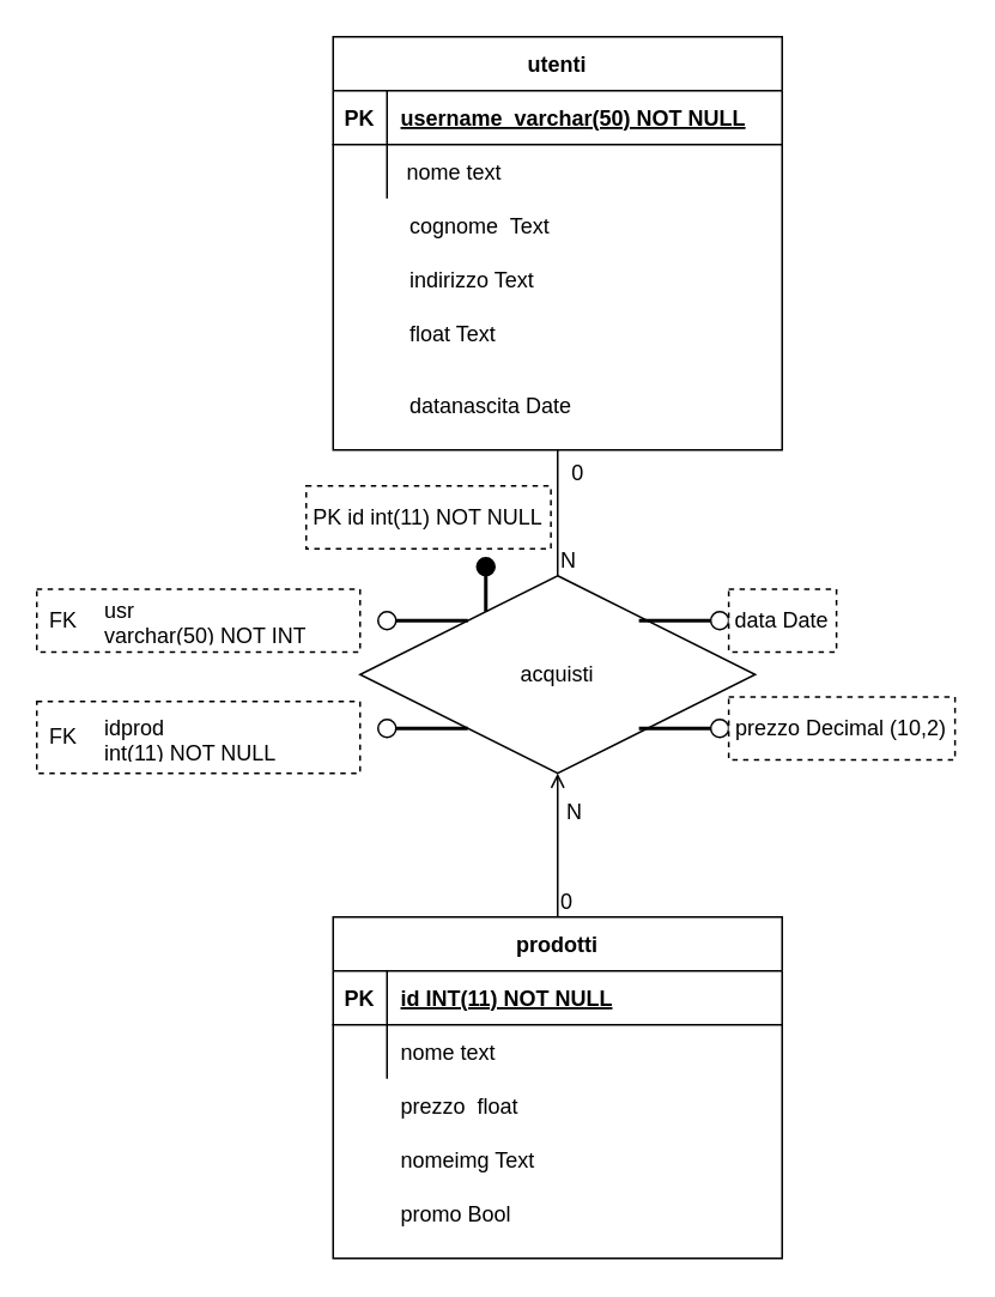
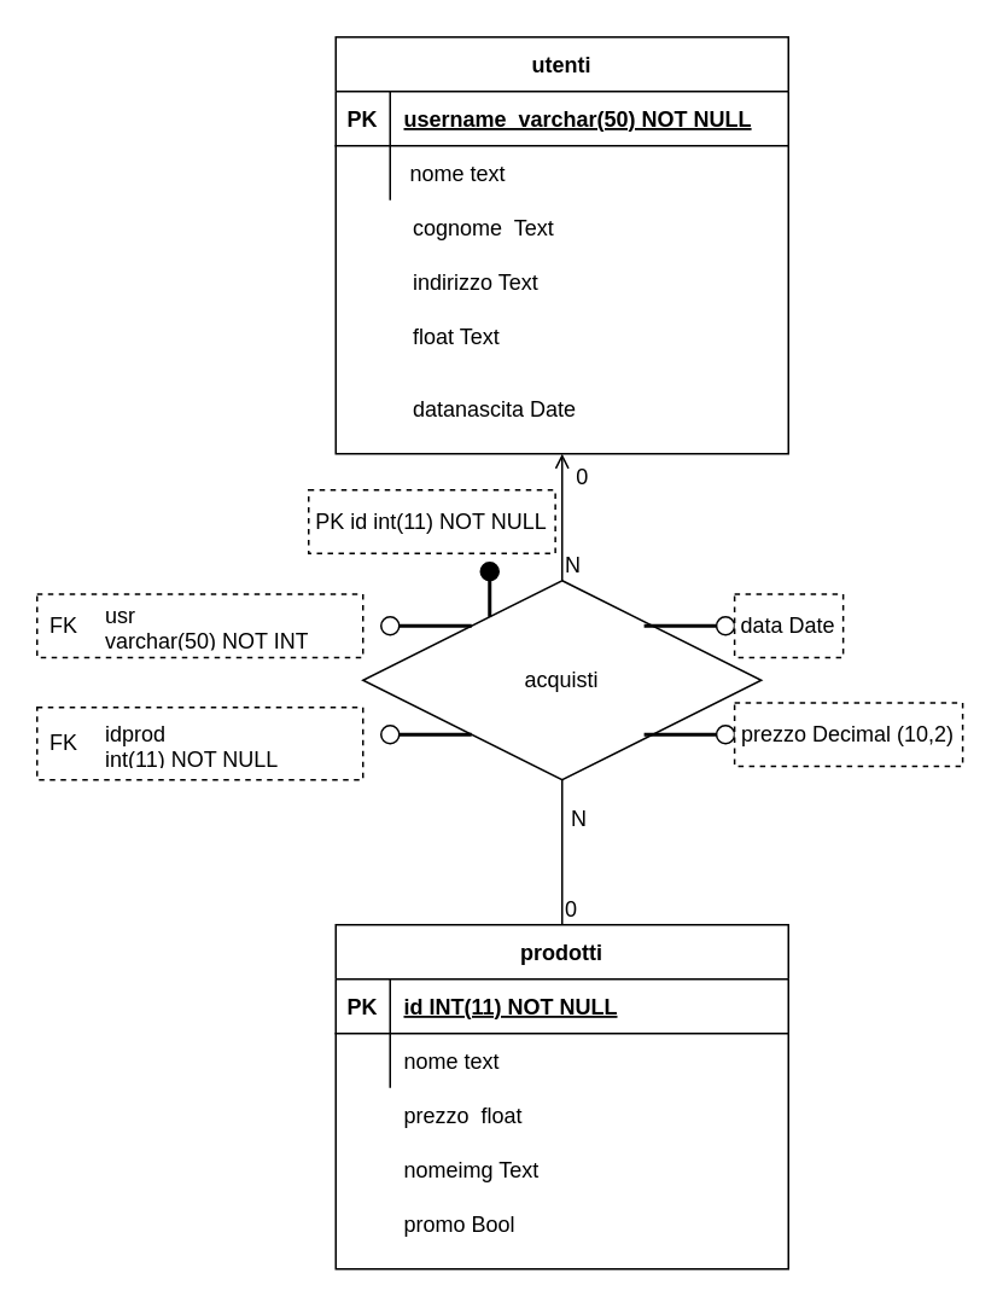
- <mxCell id="33" value="" style="endArrow=none;html=1;rounded=0;exitX=0.5;exitY=0;exitDx=0;exitDy=0;entryX=0.5;entryY=1;entryDx=0;entryDy=0;" edge="1" parent="1" source="13" target="21"><mxGeometry relative="1" as="geometry"><mxPoint x="320" y="540" as="sourcePoint" /><mxPoint x="320" y="470" as="targetPoint" /></mxGeometry></mxCell>
+ <mxCell id="33" value="" style="endArrow=open;html=1;rounded=0;exitX=0.5;exitY=0;exitDx=0;exitDy=0;entryX=0.5;entryY=1;entryDx=0;entryDy=0;" edge="1" parent="1" source="13" target="21"><mxGeometry relative="1" as="geometry"><mxPoint x="320" y="540" as="sourcePoint" /><mxPoint x="320" y="470" as="targetPoint" /></mxGeometry></mxCell>
- <mxCell id="14" value="" style="endArrow=open;html=1;rounded=0;exitX=0.5;exitY=0;exitDx=0;exitDy=0;entryX=0.5;entryY=1;entryDx=0;entryDy=0;" edge="1" parent="1" source="2" target="13"><mxGeometry relative="1" as="geometry"><mxPoint x="497.5" y="-20.08" as="sourcePoint" /><mxPoint x="362.5" y="77.92" as="targetPoint" /></mxGeometry></mxCell>
+ <mxCell id="14" value="" style="endArrow=none;html=1;rounded=0;exitX=0.5;exitY=0;exitDx=0;exitDy=0;entryX=0.5;entryY=1;entryDx=0;entryDy=0;" edge="1" parent="1" source="2" target="13"><mxGeometry relative="1" as="geometry"><mxPoint x="497.5" y="-20.08" as="sourcePoint" /><mxPoint x="362.5" y="77.92" as="targetPoint" /></mxGeometry></mxCell>
